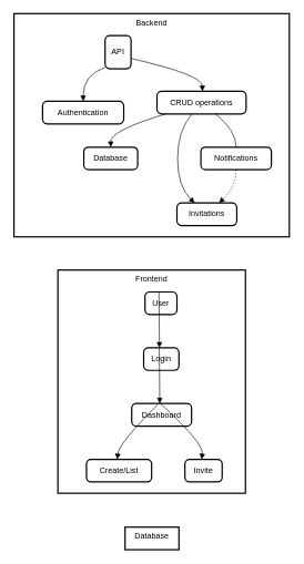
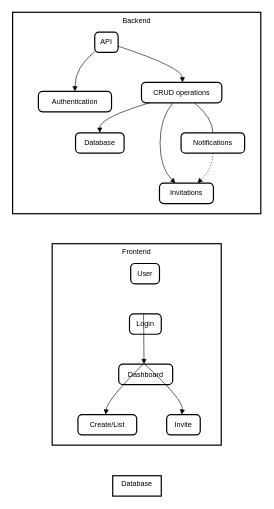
- <mxCell id="4" value="API" style="rounded=1;absoluteArcSize=1;arcSize=14;whiteSpace=wrap;strokeWidth=2;" vertex="1" parent="2"><mxGeometry x="137" y="33" width="39" height="50" as="geometry" /></mxCell>
+ <mxCell id="4" value="API" style="rounded=1;absoluteArcSize=1;arcSize=14;whiteSpace=wrap;strokeWidth=2;" vertex="1" parent="2"><mxGeometry x="137" y="33" width="39" height="34" as="geometry" /></mxCell>
- <mxCell id="21" value="" style="curved=1;startArrow=none;endArrow=block;exitX=-0.87;exitY=-10.35;entryX=-0.75;entryY=-11.35;" edge="1" parent="15" source="17" target="16"><mxGeometry relative="1" as="geometry"><Array as="points" /></mxGeometry></mxCell>
